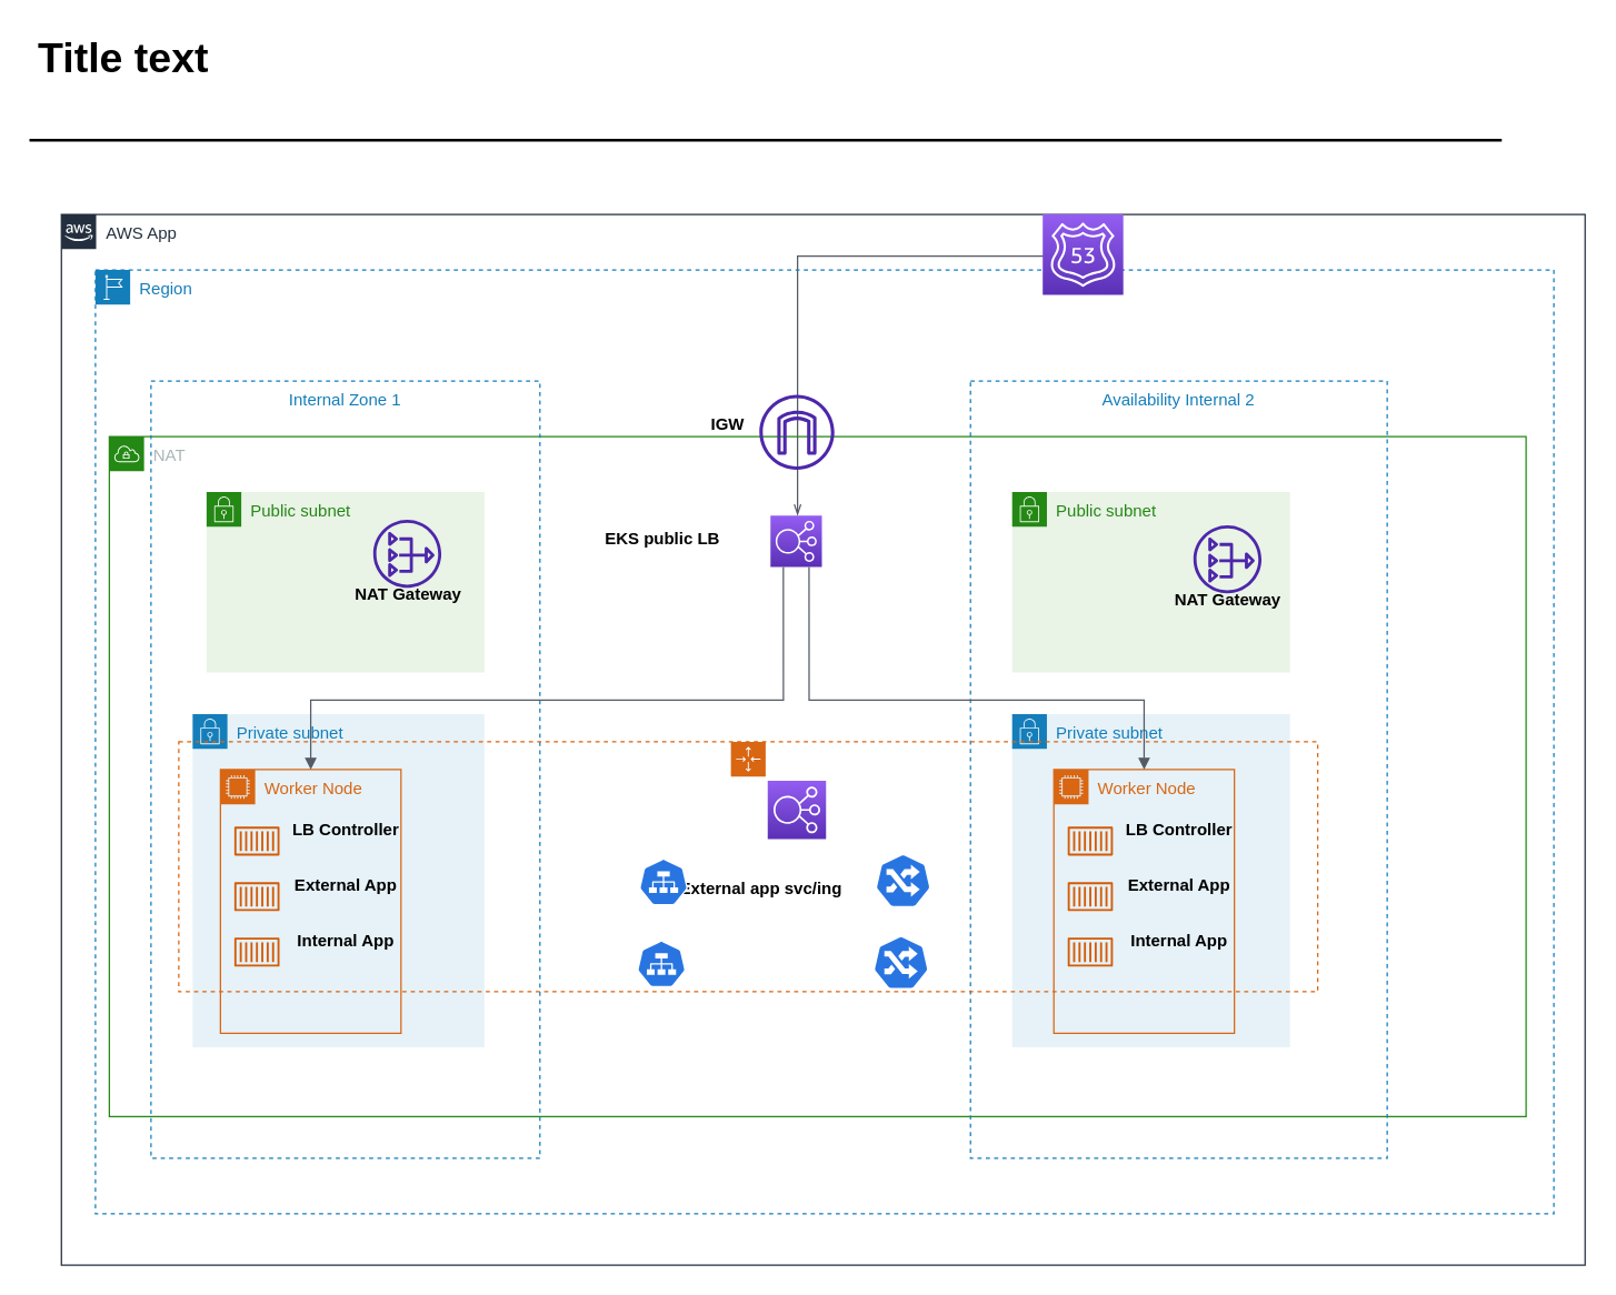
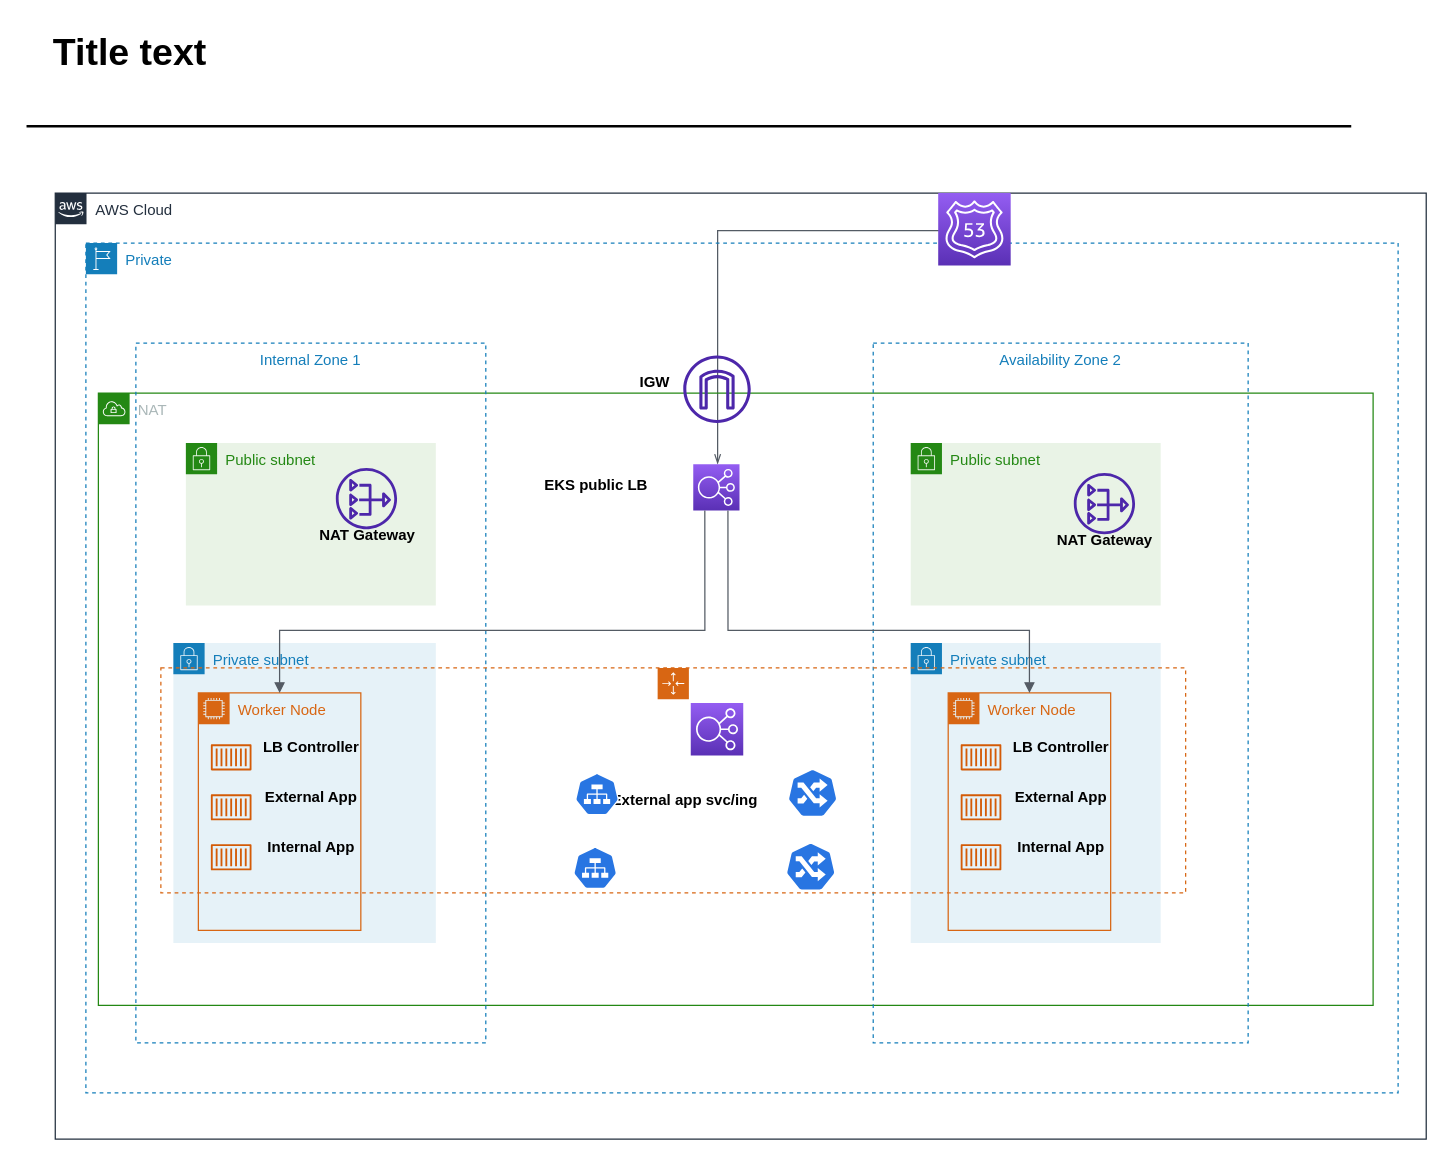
- <mxCell id="4" value="Title text&lt;br&gt;" style="text;html=1;resizable=0;points=[];autosize=1;align=left;verticalAlign=top;spacingTop=-4;fontSize=30;fontStyle=1;labelBackgroundColor=none;" parent="1" vertex="1"><mxGeometry x="24.5" y="20.5" width="130" height="40" as="geometry" /></mxCell>
+ <mxCell id="4" value="Title text&lt;br&gt;" style="text;html=1;resizable=0;points=[];autosize=1;align=left;verticalAlign=top;spacingTop=-4;fontSize=30;fontStyle=1;labelBackgroundColor=none;" parent="1" vertex="1"><mxGeometry x="39.5" y="20.5" width="130" height="40" as="geometry" /></mxCell>
- <mxCell id="2" value="AWS App" style="points=[[0,0],[0.25,0],[0.5,0],[0.75,0],[1,0],[1,0.25],[1,0.5],[1,0.75],[1,1],[0.75,1],[0.5,1],[0.25,1],[0,1],[0,0.75],[0,0.5],[0,0.25]];outlineConnect=0;gradientColor=none;html=1;whiteSpace=wrap;fontSize=12;fontStyle=0;shape=mxgraph.aws4.group;grIcon=mxgraph.aws4.group_aws_cloud_alt;strokeColor=#232F3E;fillColor=none;verticalAlign=top;align=left;spacingLeft=30;fontColor=#232F3E;dashed=0;labelBackgroundColor=none;container=1;pointerEvents=0;collapsible=0;recursiveResize=0;" parent="1" vertex="1"><mxGeometry x="43.5" y="154" width="1097" height="757" as="geometry" /></mxCell>
+ <mxCell id="2" value="AWS Cloud" style="points=[[0,0],[0.25,0],[0.5,0],[0.75,0],[1,0],[1,0.25],[1,0.5],[1,0.75],[1,1],[0.75,1],[0.5,1],[0.25,1],[0,1],[0,0.75],[0,0.5],[0,0.25]];outlineConnect=0;gradientColor=none;html=1;whiteSpace=wrap;fontSize=12;fontStyle=0;shape=mxgraph.aws4.group;grIcon=mxgraph.aws4.group_aws_cloud_alt;strokeColor=#232F3E;fillColor=none;verticalAlign=top;align=left;spacingLeft=30;fontColor=#232F3E;dashed=0;labelBackgroundColor=none;container=1;pointerEvents=0;collapsible=0;recursiveResize=0;" parent="1" vertex="1"><mxGeometry x="43.5" y="154" width="1097" height="757" as="geometry" /></mxCell>
- <mxCell id="10" value="Region" style="points=[[0,0],[0.25,0],[0.5,0],[0.75,0],[1,0],[1,0.25],[1,0.5],[1,0.75],[1,1],[0.75,1],[0.5,1],[0.25,1],[0,1],[0,0.75],[0,0.5],[0,0.25]];outlineConnect=0;gradientColor=none;html=1;whiteSpace=wrap;fontSize=12;fontStyle=0;container=1;pointerEvents=0;collapsible=0;recursiveResize=0;shape=mxgraph.aws4.group;grIcon=mxgraph.aws4.group_region;strokeColor=#147EBA;fillColor=none;verticalAlign=top;align=left;spacingLeft=30;fontColor=#147EBA;dashed=1;" vertex="1" parent="1"><mxGeometry x="68" y="194" width="1050" height="680" as="geometry" /></mxCell>
+ <mxCell id="10" value="Private" style="points=[[0,0],[0.25,0],[0.5,0],[0.75,0],[1,0],[1,0.25],[1,0.5],[1,0.75],[1,1],[0.75,1],[0.5,1],[0.25,1],[0,1],[0,0.75],[0,0.5],[0,0.25]];outlineConnect=0;gradientColor=none;html=1;whiteSpace=wrap;fontSize=12;fontStyle=0;container=1;pointerEvents=0;collapsible=0;recursiveResize=0;shape=mxgraph.aws4.group;grIcon=mxgraph.aws4.group_region;strokeColor=#147EBA;fillColor=none;verticalAlign=top;align=left;spacingLeft=30;fontColor=#147EBA;dashed=1;" vertex="1" parent="1"><mxGeometry x="68" y="194" width="1050" height="680" as="geometry" /></mxCell>
- <mxCell id="11" value="Availability Internal 2" style="fillColor=none;strokeColor=#147EBA;dashed=1;verticalAlign=top;fontStyle=0;fontColor=#147EBA;whiteSpace=wrap;html=1;" vertex="1" parent="10"><mxGeometry x="630" y="80" width="300" height="560" as="geometry" /></mxCell>
+ <mxCell id="11" value="Availability Zone 2" style="fillColor=none;strokeColor=#147EBA;dashed=1;verticalAlign=top;fontStyle=0;fontColor=#147EBA;whiteSpace=wrap;html=1;" vertex="1" parent="10"><mxGeometry x="630" y="80" width="300" height="560" as="geometry" /></mxCell>
